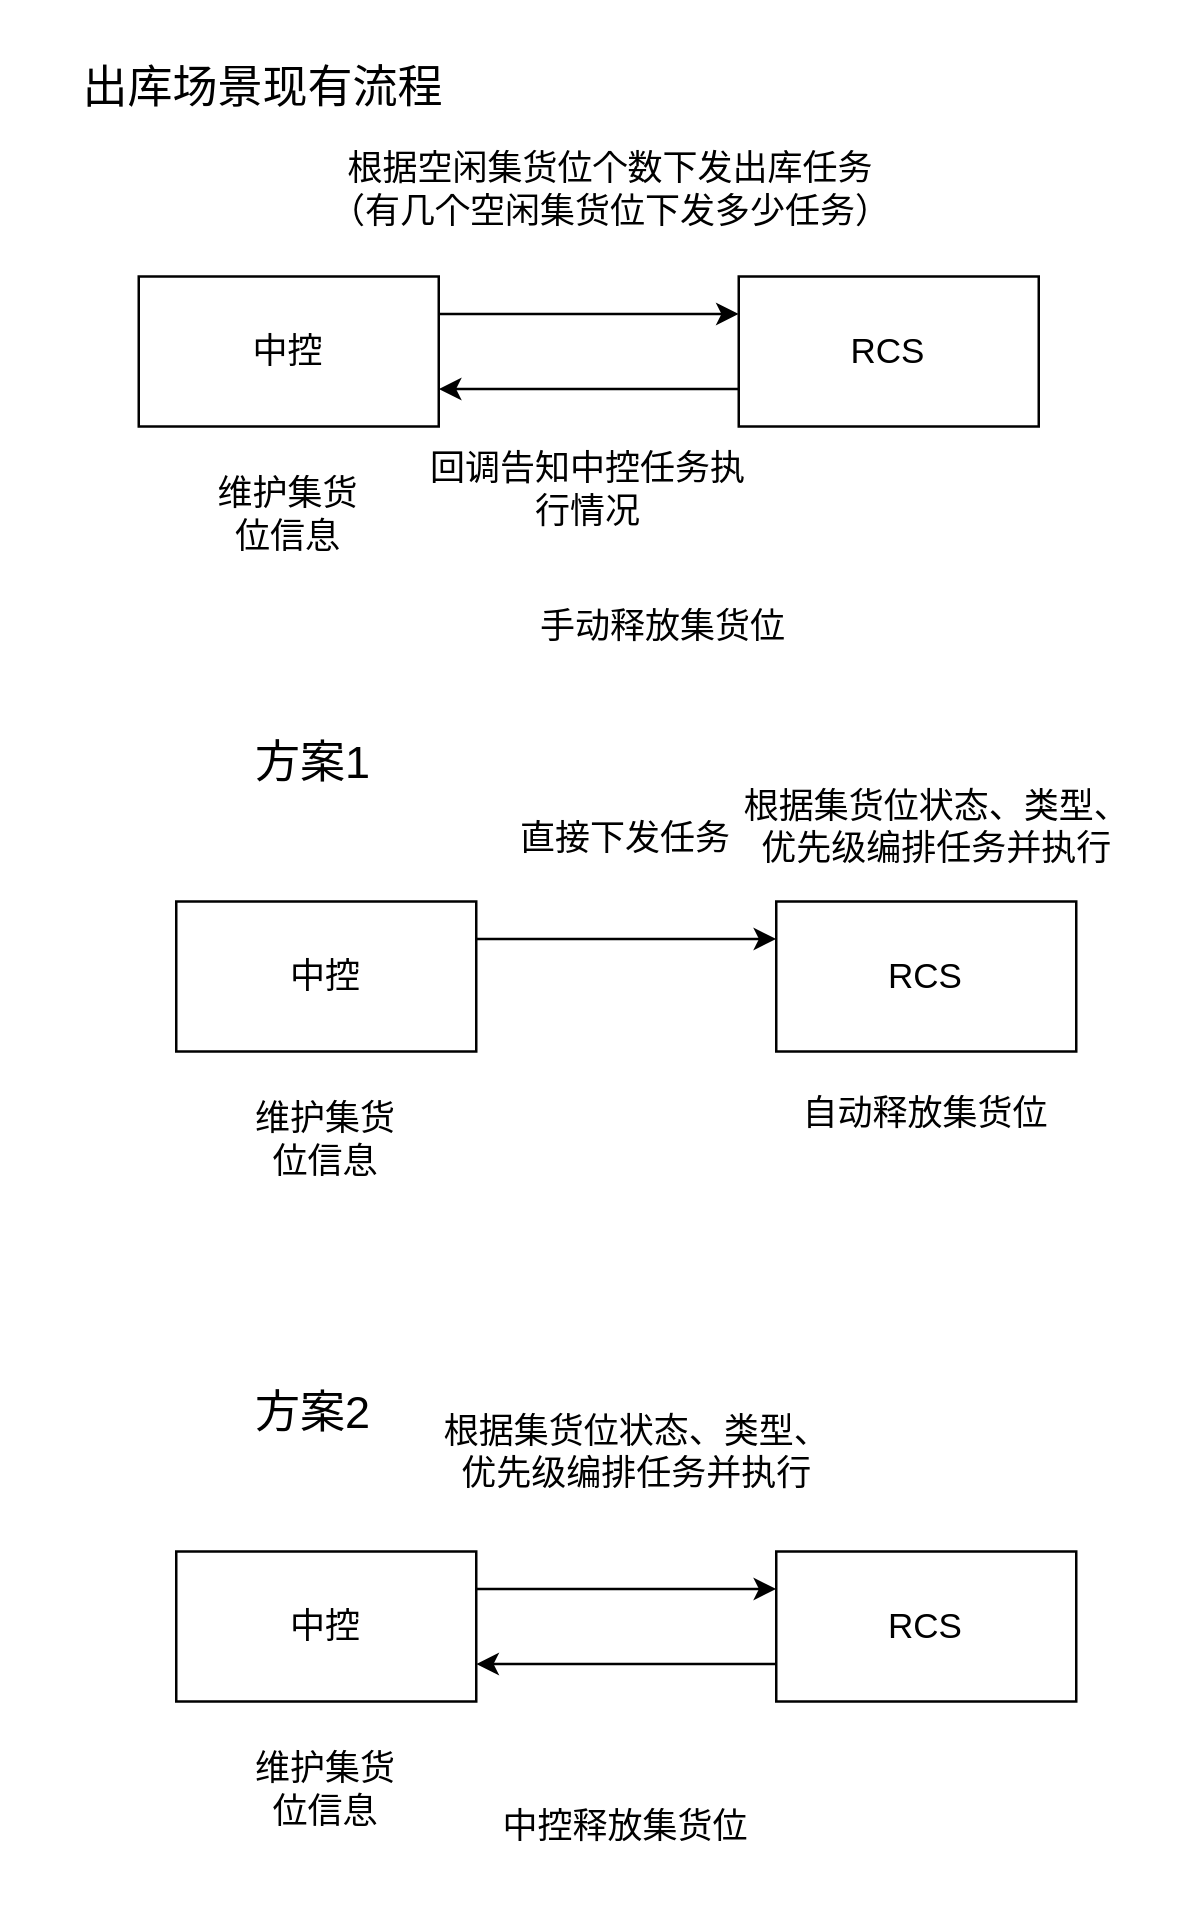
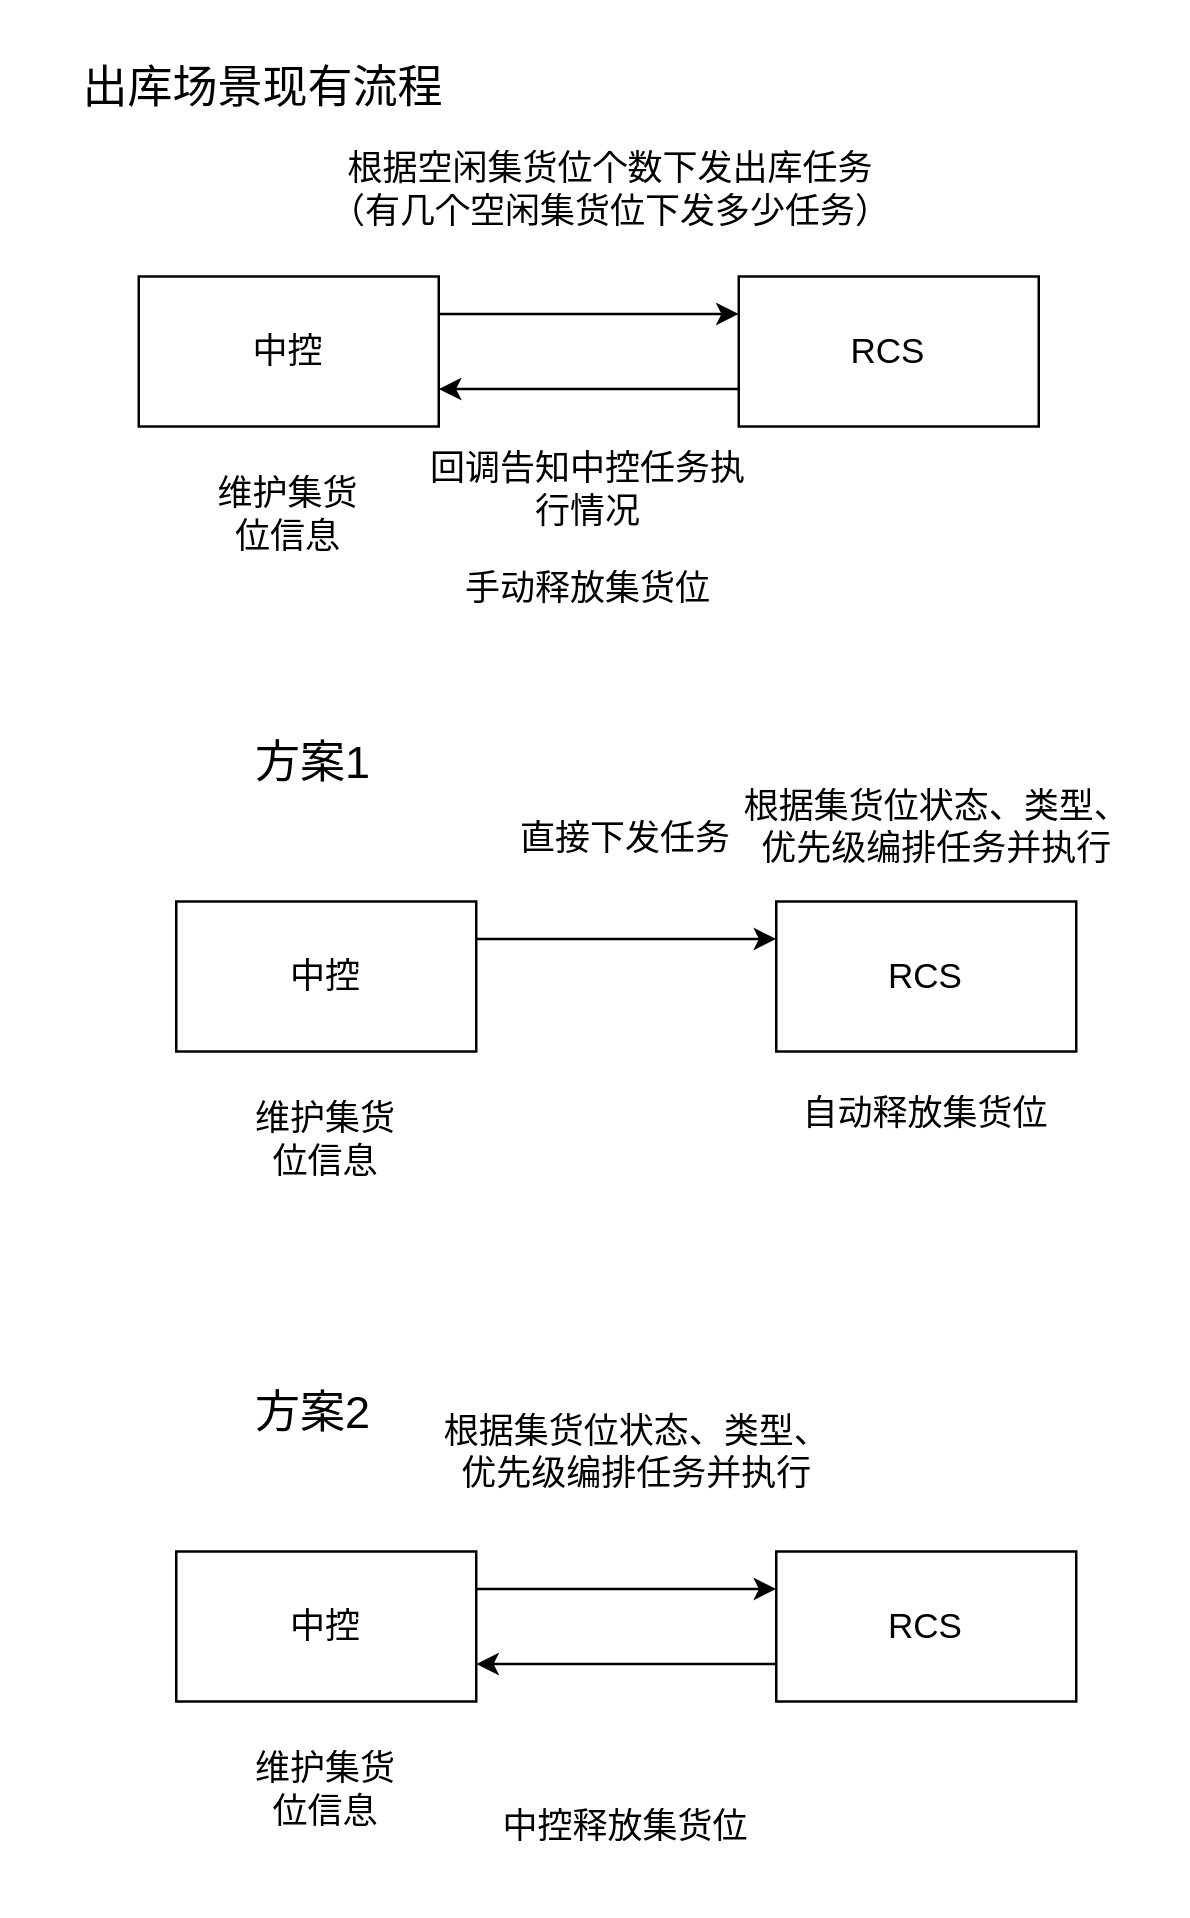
- <mxCell id="10" value="手动释放集货位" style="text;html=1;strokeColor=none;fillColor=none;align=center;verticalAlign=middle;whiteSpace=wrap;rounded=0;fontSize=14;" parent="1" vertex="1"><mxGeometry x="195" y="235" width="140" height="30" as="geometry" /></mxCell>
+ <mxCell id="10" value="手动释放集货位" style="text;html=1;strokeColor=none;fillColor=none;align=center;verticalAlign=middle;whiteSpace=wrap;rounded=0;fontSize=14;" parent="1" vertex="1"><mxGeometry x="165" y="220" width="140" height="30" as="geometry" /></mxCell>
